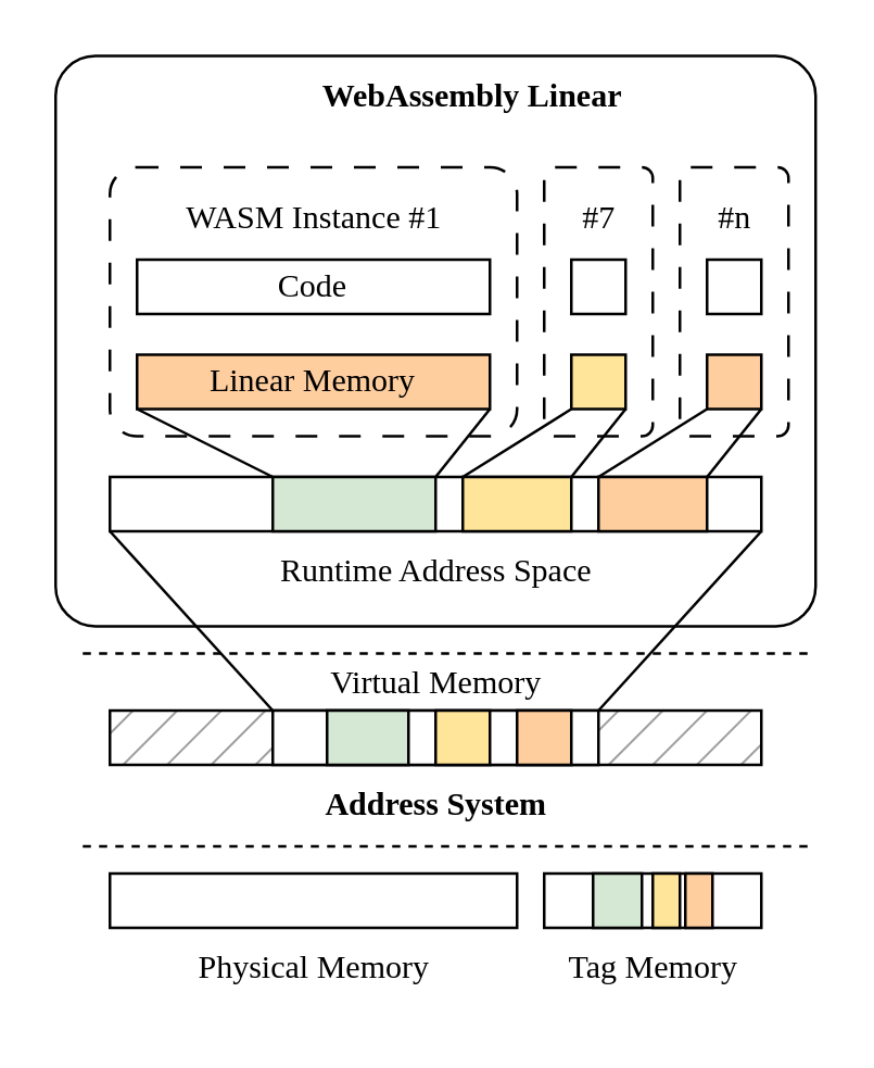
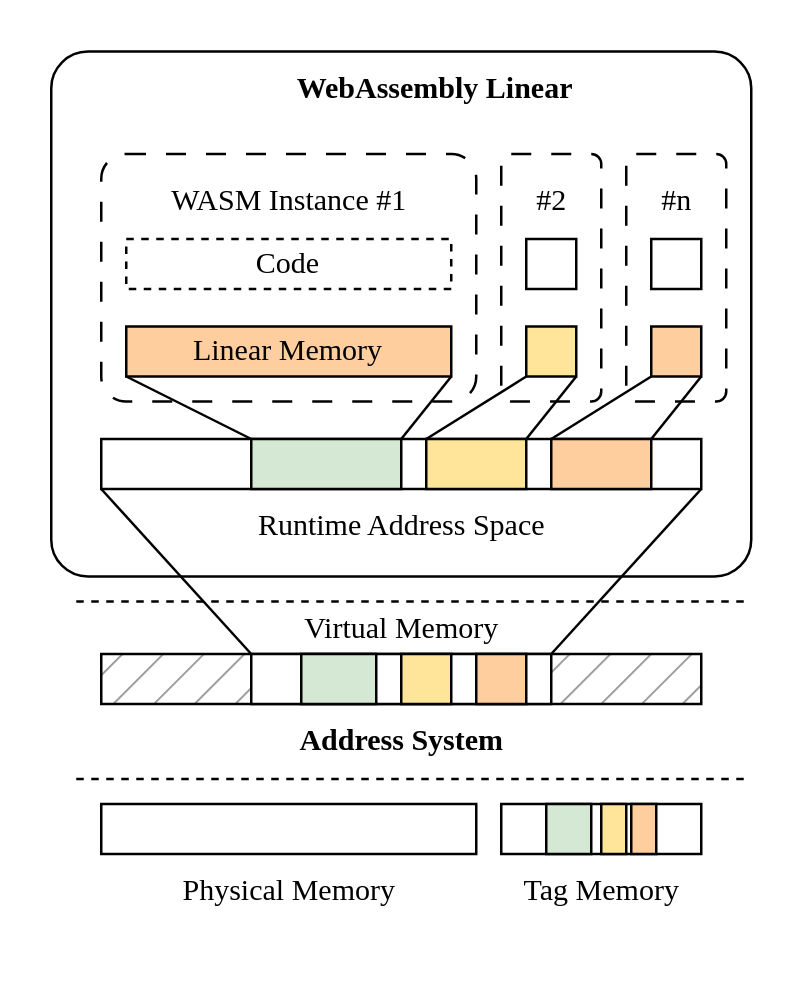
- <mxCell id="43" value="&lt;font face=&quot;Computer Modern&quot;&gt;#7&lt;/font&gt;" style="text;html=1;align=center;verticalAlign=middle;resizable=0;points=[];autosize=1;strokeColor=none;fillColor=none;" vertex="1" parent="1"><mxGeometry x="200" y="65" width="40" height="30" as="geometry" /></mxCell>
+ <mxCell id="43" value="&lt;font face=&quot;Computer Modern&quot;&gt;#2&lt;/font&gt;" style="text;html=1;align=center;verticalAlign=middle;resizable=0;points=[];autosize=1;strokeColor=none;fillColor=none;" vertex="1" parent="1"><mxGeometry x="200" y="65" width="40" height="30" as="geometry" /></mxCell>
- <mxCell id="26" value="Code" style="rounded=0;whiteSpace=wrap;html=1;fontFamily=Computer Modern;fontSource=https%3A%2F%2Ffonts.googleapis.com%2Fcss%3Ffamily%3DComputer%2BModern;" vertex="1" parent="1"><mxGeometry x="50" y="95" width="130" height="20" as="geometry" /></mxCell>
+ <mxCell id="26" value="Code" style="rounded=0;whiteSpace=wrap;html=1;fontFamily=Computer Modern;fontSource=https%3A%2F%2Ffonts.googleapis.com%2Fcss%3Ffamily%3DComputer%2BModern;dashed=1;" vertex="1" parent="1"><mxGeometry x="50" y="95" width="130" height="20" as="geometry" /></mxCell>
